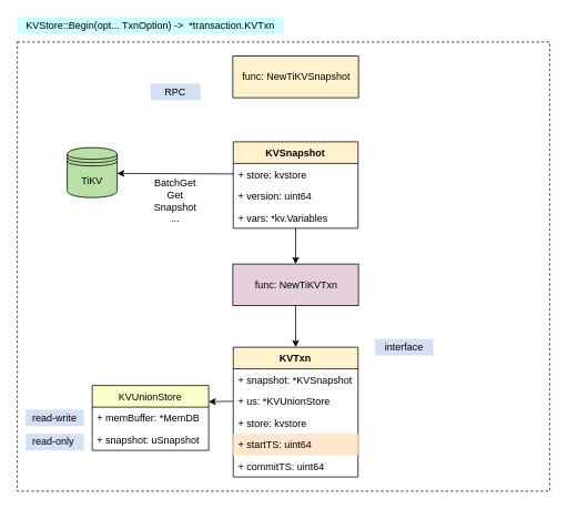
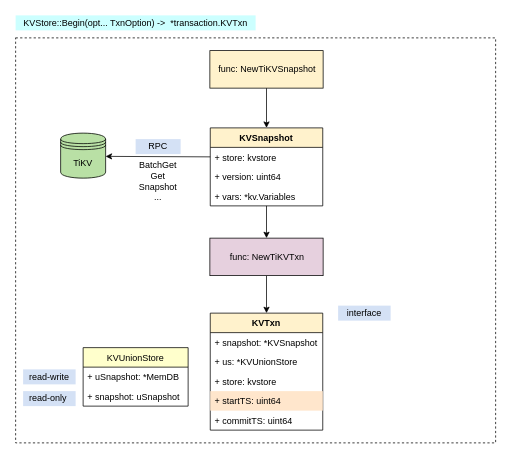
- <mxCell id="23" value="RPC" style="text;html=1;strokeColor=none;fillColor=#D4E1F5;align=center;verticalAlign=middle;whiteSpace=wrap;rounded=0;" diagramCategory="general" diagramName="text" vertex="1" parent="1"><mxGeometry x="180" y="100" width="60" height="20" as="geometry" /></mxCell>
+ <mxCell id="23" value="RPC" style="text;html=1;strokeColor=none;fillColor=#D4E1F5;align=center;verticalAlign=middle;whiteSpace=wrap;rounded=0;" diagramCategory="general" diagramName="text" vertex="1" parent="1"><mxGeometry x="180" y="185" width="60" height="20" as="geometry" /></mxCell>
+ <mxCell id="2" style="edgeStyle=orthogonalEdgeStyle;rounded=0;orthogonalLoop=1;jettySize=auto;html=1;exitX=0.5;exitY=1;exitDx=0;exitDy=0;entryX=0.5;entryY=0;entryDx=0;entryDy=0;" edge="1" parent="1" source="3" target="17"><mxGeometry relative="1" as="geometry"><mxPoint x="355" y="167" as="targetPoint" /></mxGeometry></mxCell>
- <mxCell id="28" value="" style="endArrow=classic;html=1;entryX=1;entryY=0.25;entryDx=0;entryDy=0;exitX=0;exitY=0.5;exitDx=0;exitDy=0;" diagramCategory="general" diagramName="DirectionalConnector" edge="1" parent="1" source="13" target="25"><mxGeometry width="50" height="50" relative="1" as="geometry"><mxPoint x="380" y="407" as="sourcePoint" /><mxPoint x="430" y="357" as="targetPoint" /></mxGeometry></mxCell>
- <mxCell id="26" value="+ memBuffer: *MemDB" style="text;strokeColor=none;fillColor=none;align=left;verticalAlign=top;spacingLeft=4;spacingRight=4;overflow=hidden;rotatable=0;points=[[0,0.5],[1,0.5]];portConstraint=eastwest;" vertex="1" parent="25"><mxGeometry y="26" width="140" height="26" as="geometry" /></mxCell>
+ <mxCell id="26" value="+ uSnapshot: *MemDB" style="text;strokeColor=none;fillColor=none;align=left;verticalAlign=top;spacingLeft=4;spacingRight=4;overflow=hidden;rotatable=0;points=[[0,0.5],[1,0.5]];portConstraint=eastwest;" vertex="1" parent="25"><mxGeometry y="26" width="140" height="26" as="geometry" /></mxCell>
